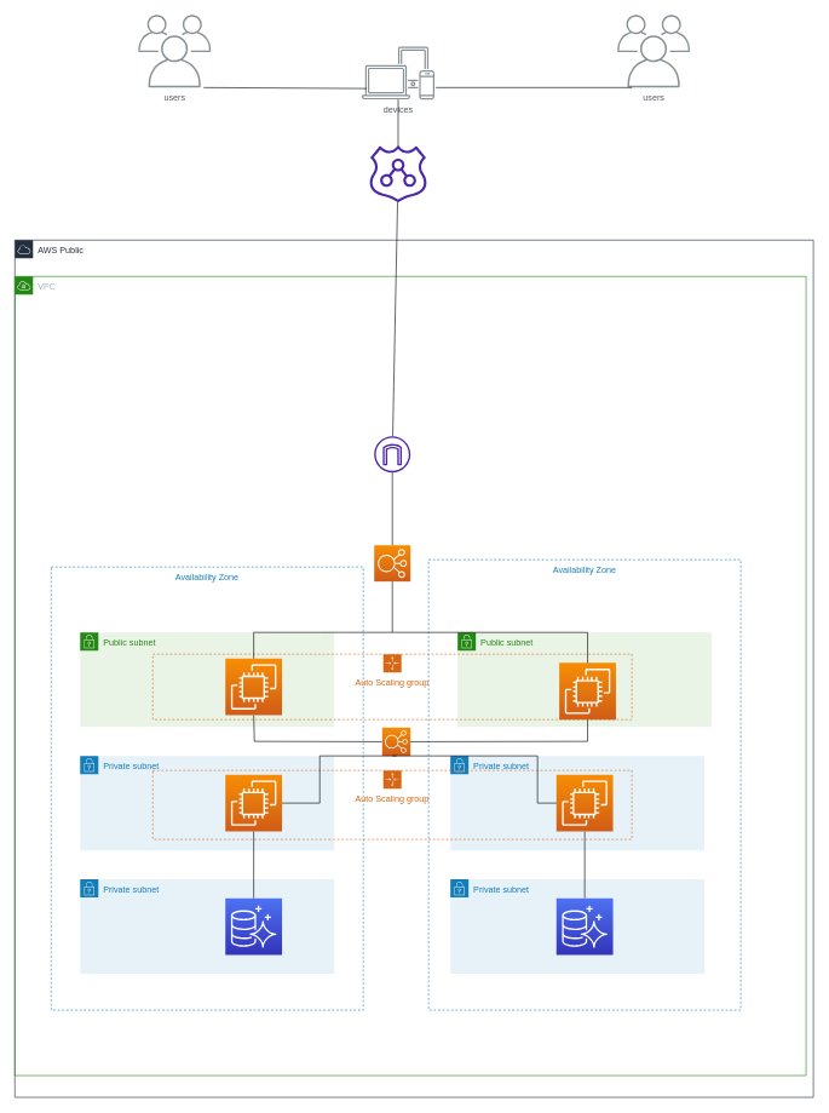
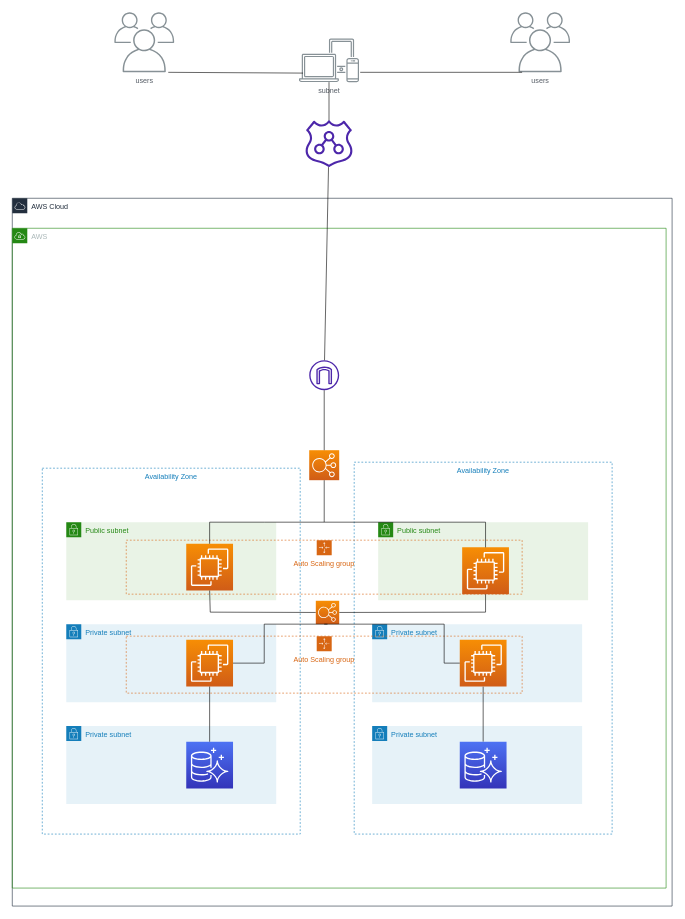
- <mxCell id="32" value="devices" style="sketch=0;outlineConnect=0;gradientColor=none;fontColor=#545B64;strokeColor=none;fillColor=#879196;dashed=0;verticalLabelPosition=bottom;verticalAlign=top;align=center;html=1;fontSize=12;fontStyle=0;aspect=fixed;shape=mxgraph.aws4.illustration_devices;pointerEvents=1" parent="1" vertex="1"><mxGeometry x="498" y="63.5" width="100" height="73" as="geometry" /></mxCell>
+ <mxCell id="32" value="subnet" style="sketch=0;outlineConnect=0;gradientColor=none;fontColor=#545B64;strokeColor=none;fillColor=#879196;dashed=0;verticalLabelPosition=bottom;verticalAlign=top;align=center;html=1;fontSize=12;fontStyle=0;aspect=fixed;shape=mxgraph.aws4.illustration_devices;pointerEvents=1" parent="1" vertex="1"><mxGeometry x="498" y="63.5" width="100" height="73" as="geometry" /></mxCell>
- <mxCell id="2" value="AWS Public" style="points=[[0,0],[0.25,0],[0.5,0],[0.75,0],[1,0],[1,0.25],[1,0.5],[1,0.75],[1,1],[0.75,1],[0.5,1],[0.25,1],[0,1],[0,0.75],[0,0.5],[0,0.25]];outlineConnect=0;gradientColor=none;html=1;whiteSpace=wrap;fontSize=12;fontStyle=0;container=1;pointerEvents=0;collapsible=0;recursiveResize=0;shape=mxgraph.aws4.group;grIcon=mxgraph.aws4.group_aws_cloud;strokeColor=#232F3E;fillColor=none;verticalAlign=top;align=left;spacingLeft=30;fontColor=#232F3E;dashed=0;" parent="1" vertex="1"><mxGeometry x="20" y="330" width="1100" height="1180" as="geometry" /></mxCell>
+ <mxCell id="2" value="AWS Cloud" style="points=[[0,0],[0.25,0],[0.5,0],[0.75,0],[1,0],[1,0.25],[1,0.5],[1,0.75],[1,1],[0.75,1],[0.5,1],[0.25,1],[0,1],[0,0.75],[0,0.5],[0,0.25]];outlineConnect=0;gradientColor=none;html=1;whiteSpace=wrap;fontSize=12;fontStyle=0;container=1;pointerEvents=0;collapsible=0;recursiveResize=0;shape=mxgraph.aws4.group;grIcon=mxgraph.aws4.group_aws_cloud;strokeColor=#232F3E;fillColor=none;verticalAlign=top;align=left;spacingLeft=30;fontColor=#232F3E;dashed=0;" parent="1" vertex="1"><mxGeometry x="20" y="330" width="1100" height="1180" as="geometry" /></mxCell>
- <mxCell id="3" value="VPC" style="points=[[0,0],[0.25,0],[0.5,0],[0.75,0],[1,0],[1,0.25],[1,0.5],[1,0.75],[1,1],[0.75,1],[0.5,1],[0.25,1],[0,1],[0,0.75],[0,0.5],[0,0.25]];outlineConnect=0;gradientColor=none;html=1;whiteSpace=wrap;fontSize=12;fontStyle=0;container=1;pointerEvents=0;collapsible=0;recursiveResize=0;shape=mxgraph.aws4.group;grIcon=mxgraph.aws4.group_vpc;strokeColor=#248814;fillColor=none;verticalAlign=top;align=left;spacingLeft=30;fontColor=#AAB7B8;dashed=0;" parent="1" vertex="1"><mxGeometry x="20" y="380" width="1090" height="1100" as="geometry" /></mxCell>
+ <mxCell id="3" value="AWS" style="points=[[0,0],[0.25,0],[0.5,0],[0.75,0],[1,0],[1,0.25],[1,0.5],[1,0.75],[1,1],[0.75,1],[0.5,1],[0.25,1],[0,1],[0,0.75],[0,0.5],[0,0.25]];outlineConnect=0;gradientColor=none;html=1;whiteSpace=wrap;fontSize=12;fontStyle=0;container=1;pointerEvents=0;collapsible=0;recursiveResize=0;shape=mxgraph.aws4.group;grIcon=mxgraph.aws4.group_vpc;strokeColor=#248814;fillColor=none;verticalAlign=top;align=left;spacingLeft=30;fontColor=#AAB7B8;dashed=0;" parent="1" vertex="1"><mxGeometry x="20" y="380" width="1090" height="1100" as="geometry" /></mxCell>
